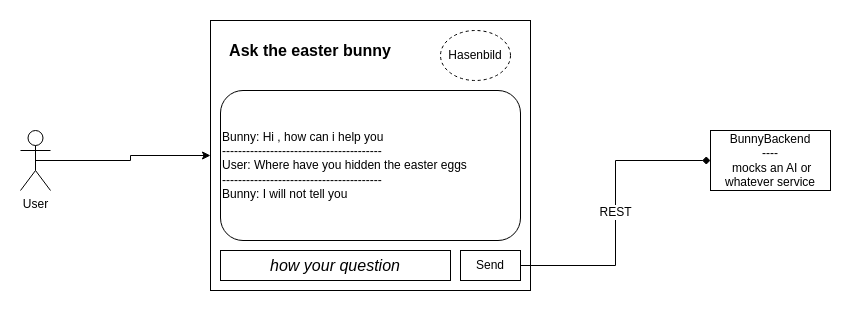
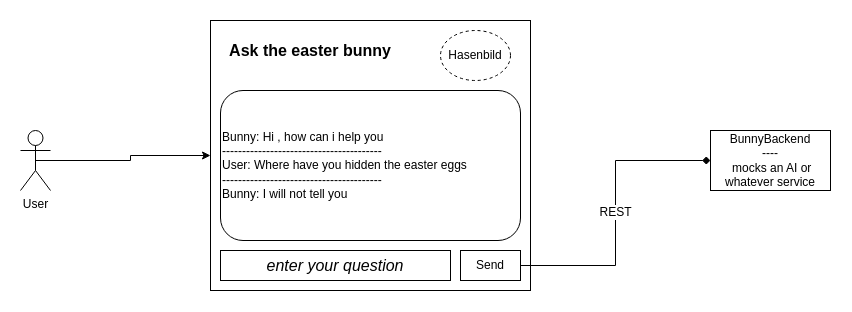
- <mxCell id="8" value="&lt;i style=&quot;font-size: 16px;&quot;&gt;how your question&lt;/i&gt;" style="rounded=0;whiteSpace=wrap;html=1;fontSize=16;" vertex="1" parent="1"><mxGeometry x="220" y="250" width="230" height="30" as="geometry" /></mxCell>
+ <mxCell id="8" value="&lt;i style=&quot;font-size: 16px;&quot;&gt;enter your question&lt;/i&gt;" style="rounded=0;whiteSpace=wrap;html=1;fontSize=16;" vertex="1" parent="1"><mxGeometry x="220" y="250" width="230" height="30" as="geometry" /></mxCell>
